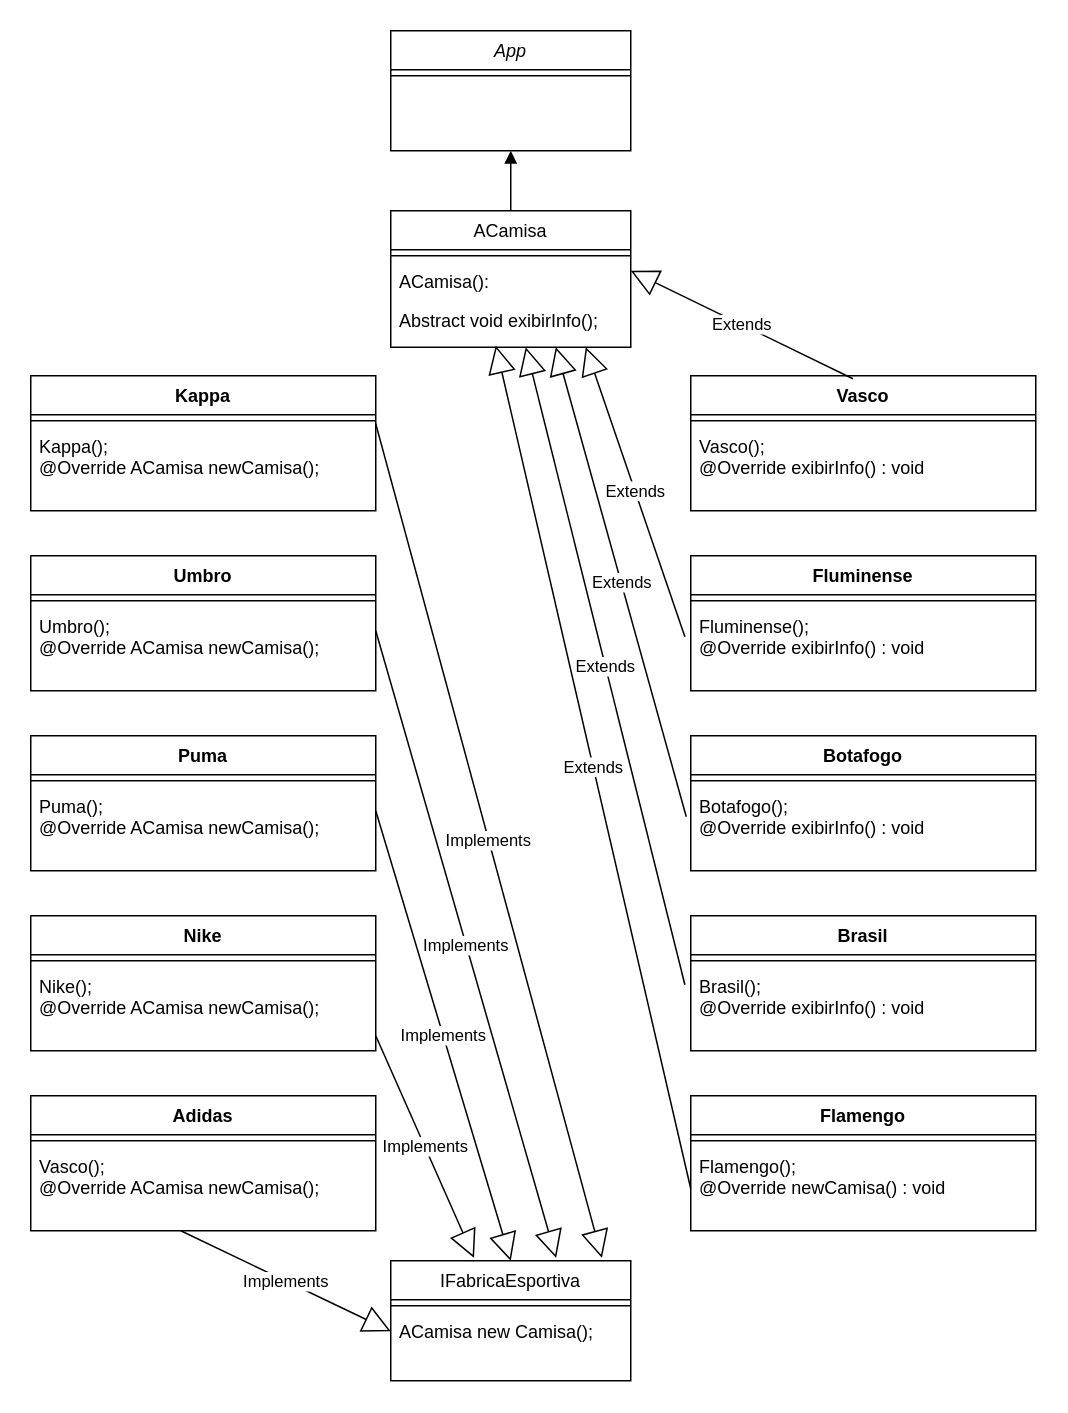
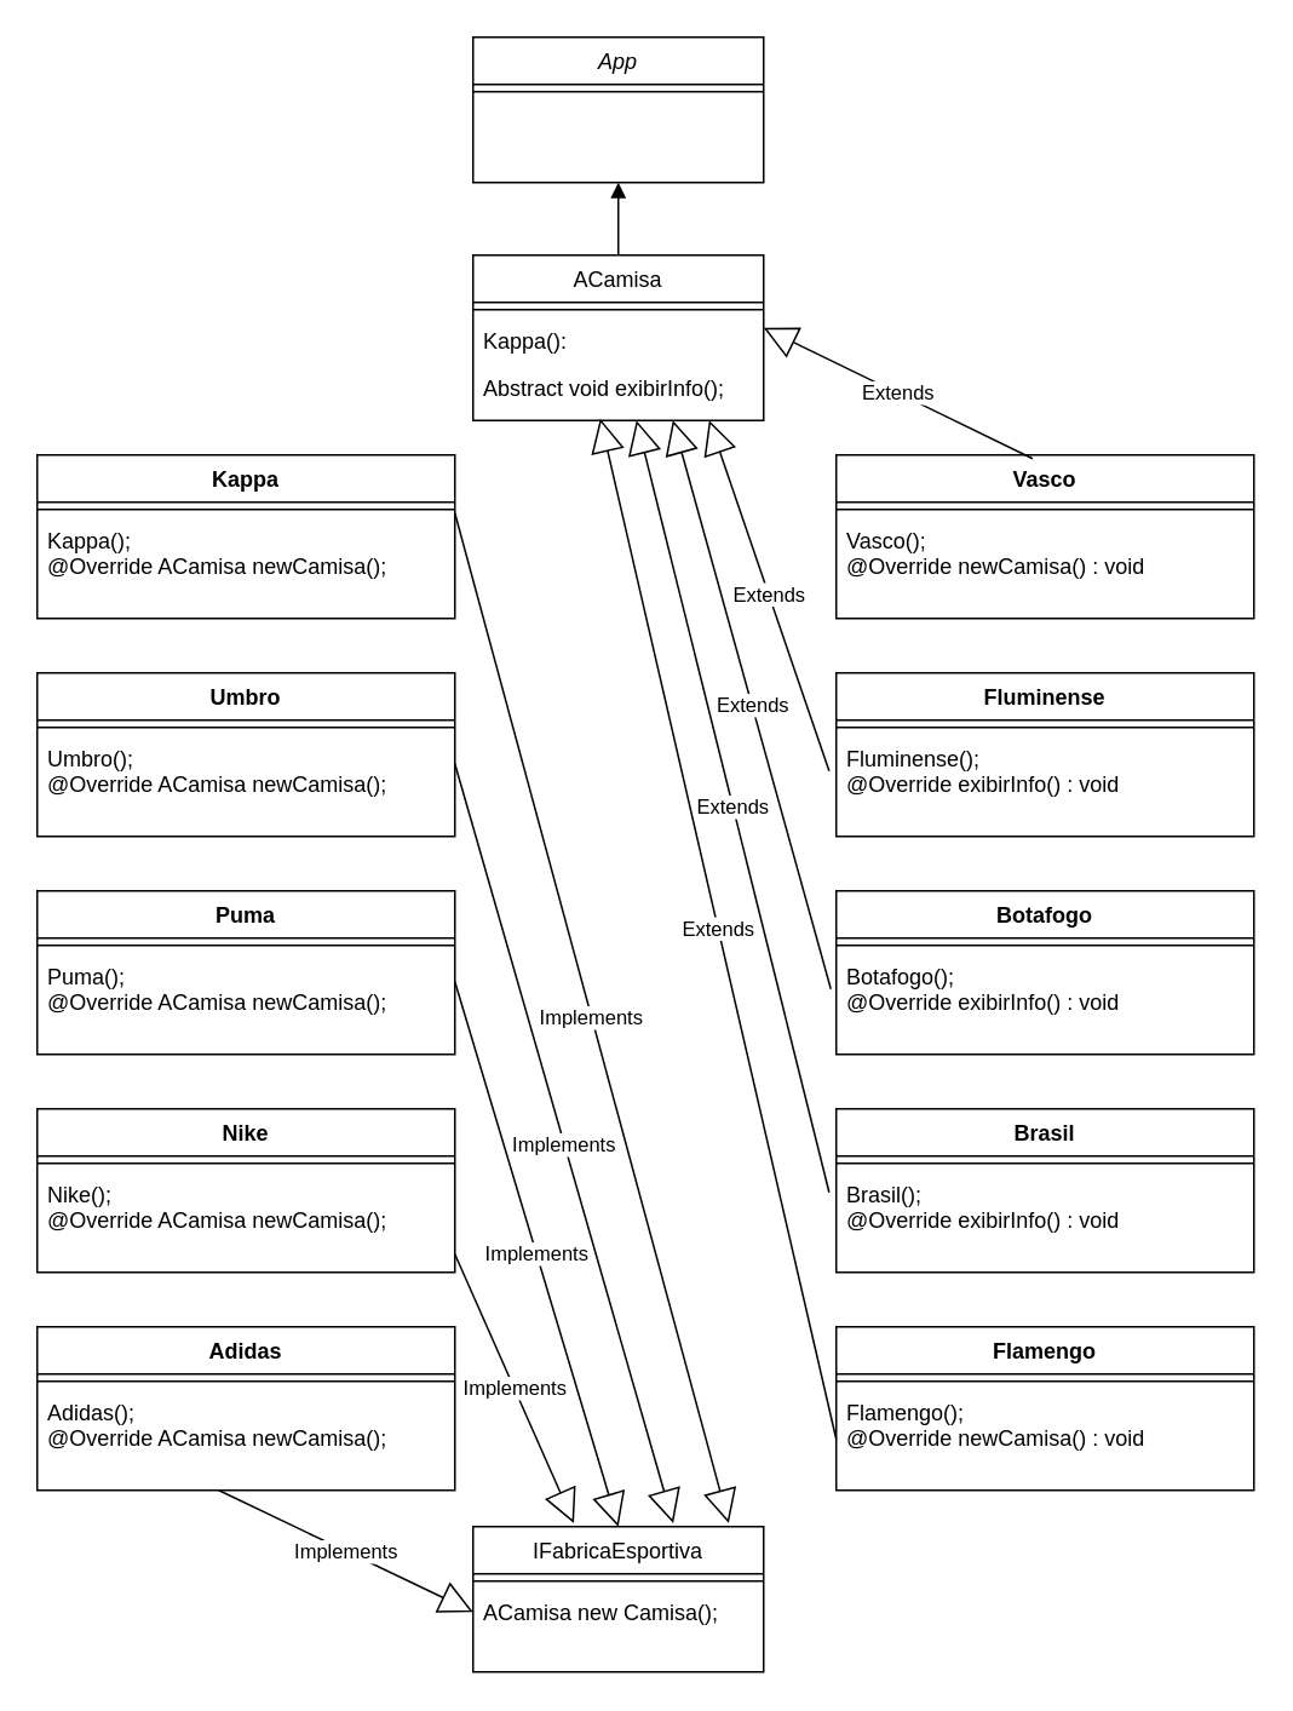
- <mxCell id="9" value="ACamisa():&#10;" style="text;align=left;verticalAlign=top;spacingLeft=4;spacingRight=4;overflow=hidden;rotatable=0;points=[[0,0.5],[1,0.5]];portConstraint=eastwest;" vertex="1" parent="7"><mxGeometry y="34" width="160" height="26" as="geometry" /></mxCell>
+ <mxCell id="9" value="Kappa():&#10;" style="text;align=left;verticalAlign=top;spacingLeft=4;spacingRight=4;overflow=hidden;rotatable=0;points=[[0,0.5],[1,0.5]];portConstraint=eastwest;" vertex="1" parent="7"><mxGeometry y="34" width="160" height="26" as="geometry" /></mxCell>
- <mxCell id="32" value="Vasco();&#10;@Override exibirInfo() : void" style="text;align=left;verticalAlign=top;spacingLeft=4;spacingRight=4;overflow=hidden;rotatable=0;points=[[0,0.5],[1,0.5]];portConstraint=eastwest;" vertex="1" parent="29"><mxGeometry y="34" width="230" height="56" as="geometry" /></mxCell>
+ <mxCell id="32" value="Vasco();&#10;@Override newCamisa() : void" style="text;align=left;verticalAlign=top;spacingLeft=4;spacingRight=4;overflow=hidden;rotatable=0;points=[[0,0.5],[1,0.5]];portConstraint=eastwest;" vertex="1" parent="29"><mxGeometry y="34" width="230" height="56" as="geometry" /></mxCell>
- <mxCell id="13" value="Vasco();&#10;@Override ACamisa newCamisa();" style="text;align=left;verticalAlign=top;spacingLeft=4;spacingRight=4;overflow=hidden;rotatable=0;points=[[0,0.5],[1,0.5]];portConstraint=eastwest;" vertex="1" parent="11"><mxGeometry y="34" width="230" height="56" as="geometry" /></mxCell>
+ <mxCell id="13" value="Adidas();&#10;@Override ACamisa newCamisa();" style="text;align=left;verticalAlign=top;spacingLeft=4;spacingRight=4;overflow=hidden;rotatable=0;points=[[0,0.5],[1,0.5]];portConstraint=eastwest;" vertex="1" parent="11"><mxGeometry y="34" width="230" height="56" as="geometry" /></mxCell>
